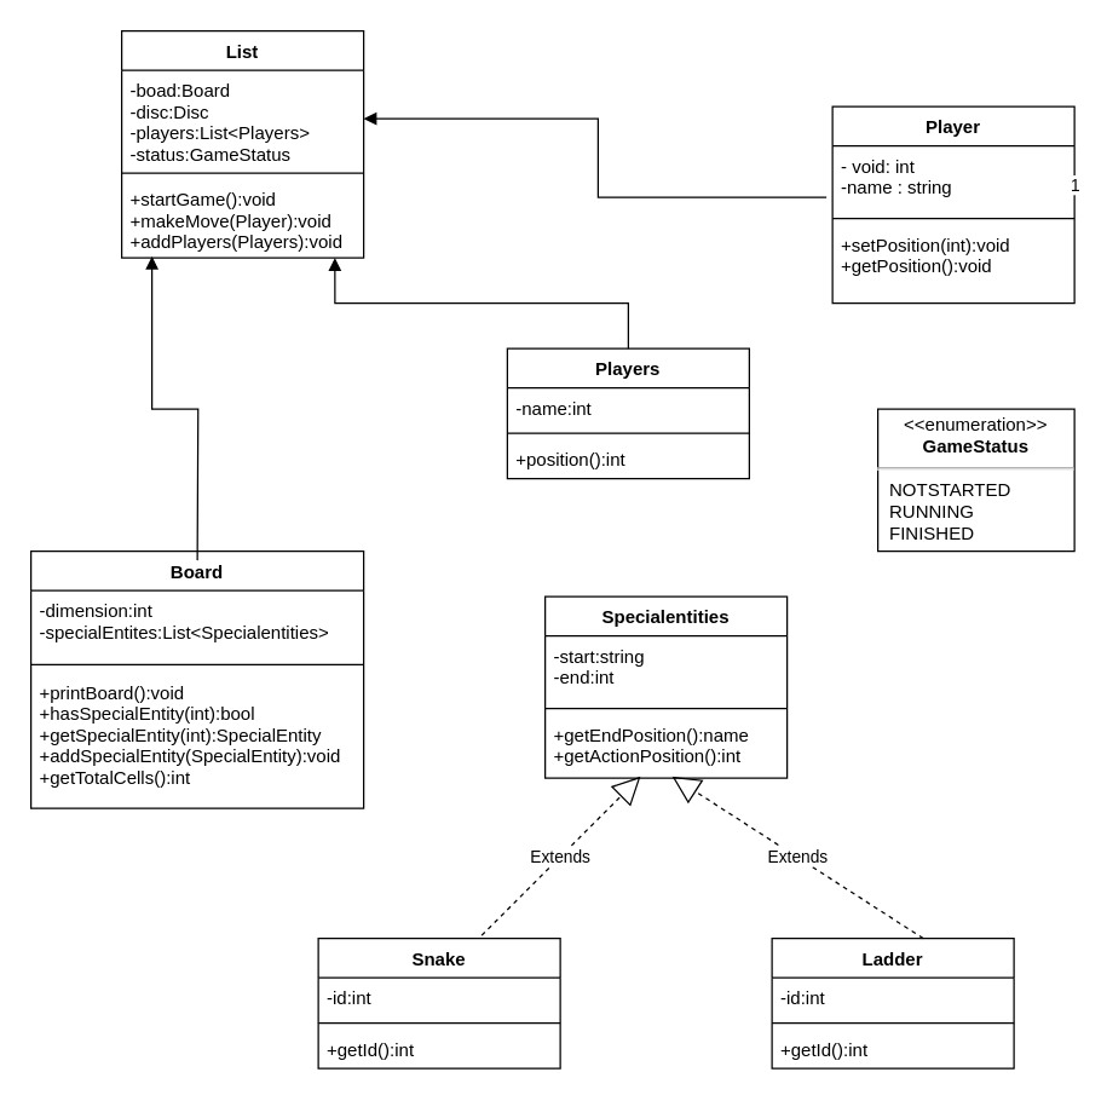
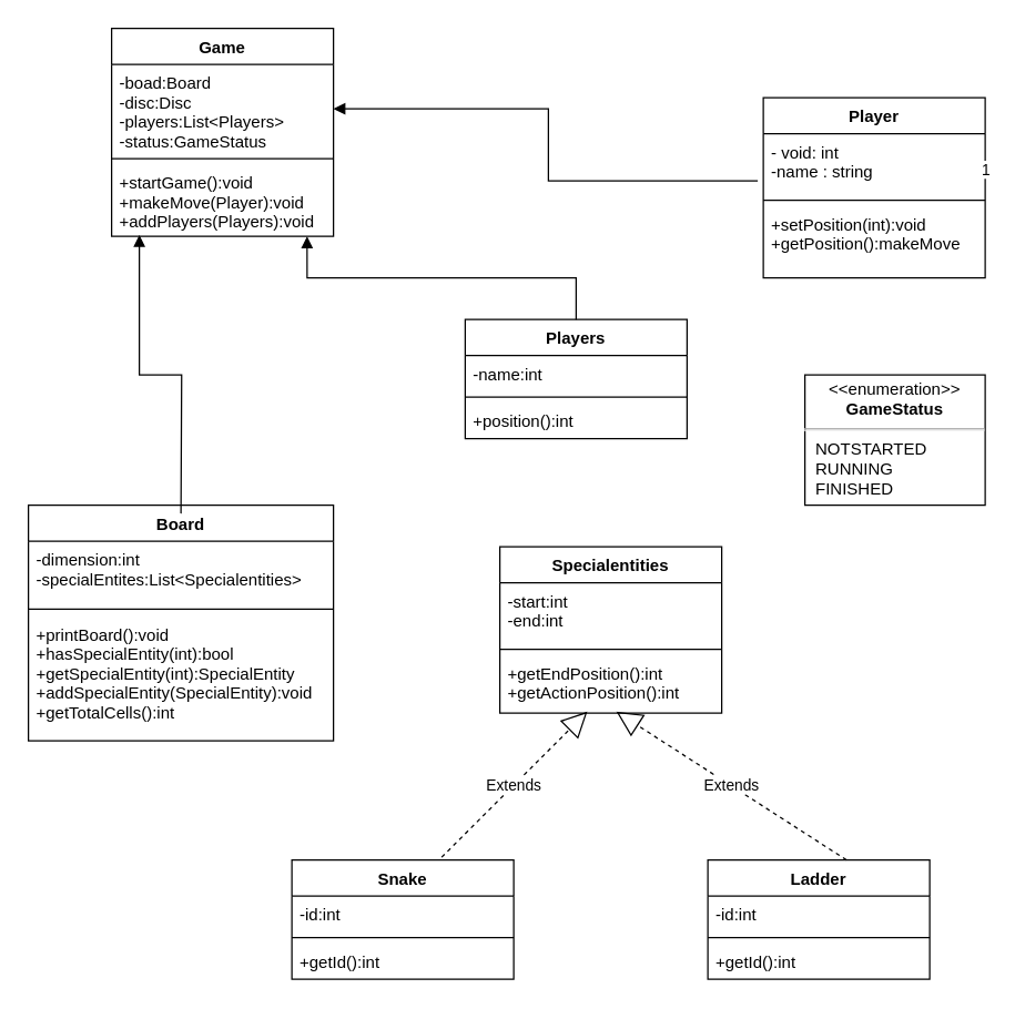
- <mxCell id="11" value="List" style="swimlane;fontStyle=1;align=center;verticalAlign=top;childLayout=stackLayout;horizontal=1;startSize=26;horizontalStack=0;resizeParent=1;resizeParentMax=0;resizeLast=0;collapsible=1;marginBottom=0;" vertex="1" parent="1"><mxGeometry x="80" y="20" width="160" height="150" as="geometry" /></mxCell>
+ <mxCell id="11" value="Game" style="swimlane;fontStyle=1;align=center;verticalAlign=top;childLayout=stackLayout;horizontal=1;startSize=26;horizontalStack=0;resizeParent=1;resizeParentMax=0;resizeLast=0;collapsible=1;marginBottom=0;" vertex="1" parent="1"><mxGeometry x="80" y="20" width="160" height="150" as="geometry" /></mxCell>
- <mxCell id="5" value="+setPosition(int):void&#10;+getPosition():void" style="text;strokeColor=none;fillColor=none;align=left;verticalAlign=top;spacingLeft=4;spacingRight=4;overflow=hidden;rotatable=0;points=[[0,0.5],[1,0.5]];portConstraint=eastwest;" vertex="1" parent="2"><mxGeometry y="78" width="160" height="52" as="geometry" /></mxCell>
+ <mxCell id="5" value="+setPosition(int):void&#10;+getPosition():makeMove" style="text;strokeColor=none;fillColor=none;align=left;verticalAlign=top;spacingLeft=4;spacingRight=4;overflow=hidden;rotatable=0;points=[[0,0.5],[1,0.5]];portConstraint=eastwest;" vertex="1" parent="2"><mxGeometry y="78" width="160" height="52" as="geometry" /></mxCell>
- <mxCell id="20" value="-start:string&#10;-end:int&#10;" style="text;strokeColor=none;fillColor=none;align=left;verticalAlign=top;spacingLeft=4;spacingRight=4;overflow=hidden;rotatable=0;points=[[0,0.5],[1,0.5]];portConstraint=eastwest;" vertex="1" parent="19"><mxGeometry y="26" width="160" height="44" as="geometry" /></mxCell>
+ <mxCell id="20" value="-start:int&#10;-end:int&#10;" style="text;strokeColor=none;fillColor=none;align=left;verticalAlign=top;spacingLeft=4;spacingRight=4;overflow=hidden;rotatable=0;points=[[0,0.5],[1,0.5]];portConstraint=eastwest;" vertex="1" parent="19"><mxGeometry y="26" width="160" height="44" as="geometry" /></mxCell>
- <mxCell id="22" value="+getEndPosition():name&#10;+getActionPosition():int" style="text;strokeColor=none;fillColor=none;align=left;verticalAlign=top;spacingLeft=4;spacingRight=4;overflow=hidden;rotatable=0;points=[[0,0.5],[1,0.5]];portConstraint=eastwest;" vertex="1" parent="19"><mxGeometry y="78" width="160" height="42" as="geometry" /></mxCell>
+ <mxCell id="22" value="+getEndPosition():int&#10;+getActionPosition():int" style="text;strokeColor=none;fillColor=none;align=left;verticalAlign=top;spacingLeft=4;spacingRight=4;overflow=hidden;rotatable=0;points=[[0,0.5],[1,0.5]];portConstraint=eastwest;" vertex="1" parent="19"><mxGeometry y="78" width="160" height="42" as="geometry" /></mxCell>
